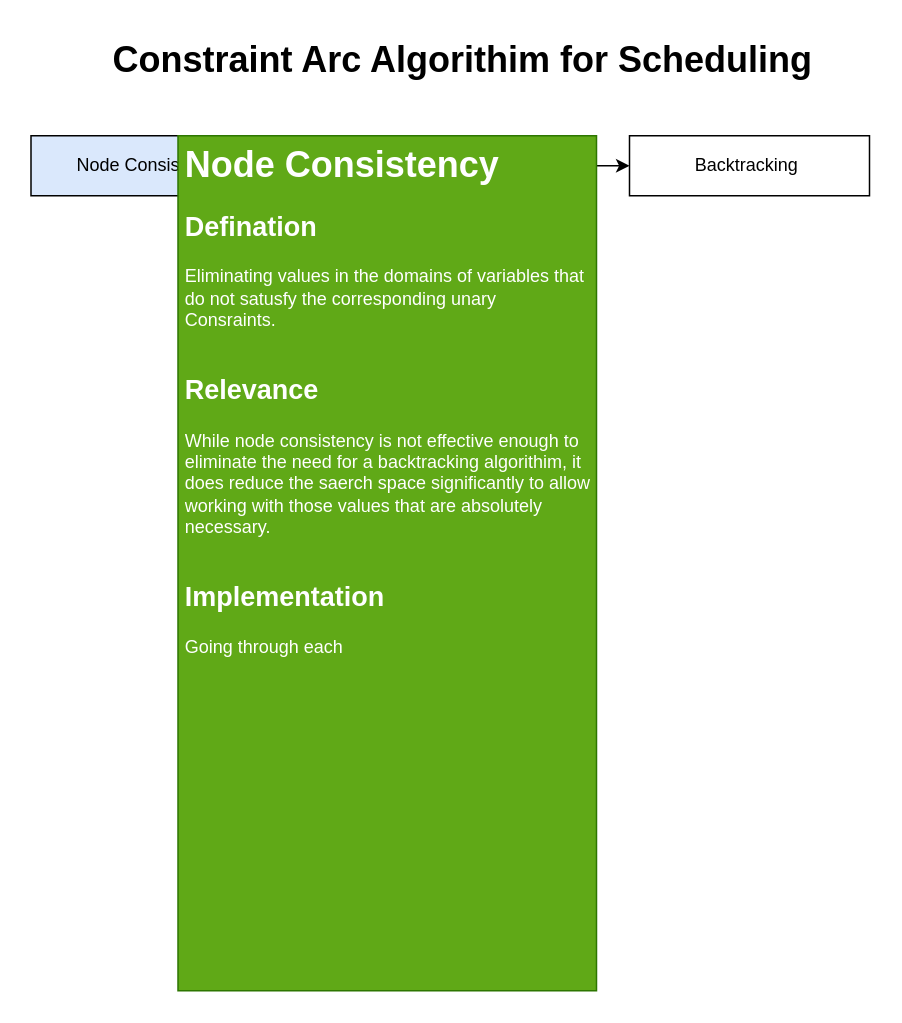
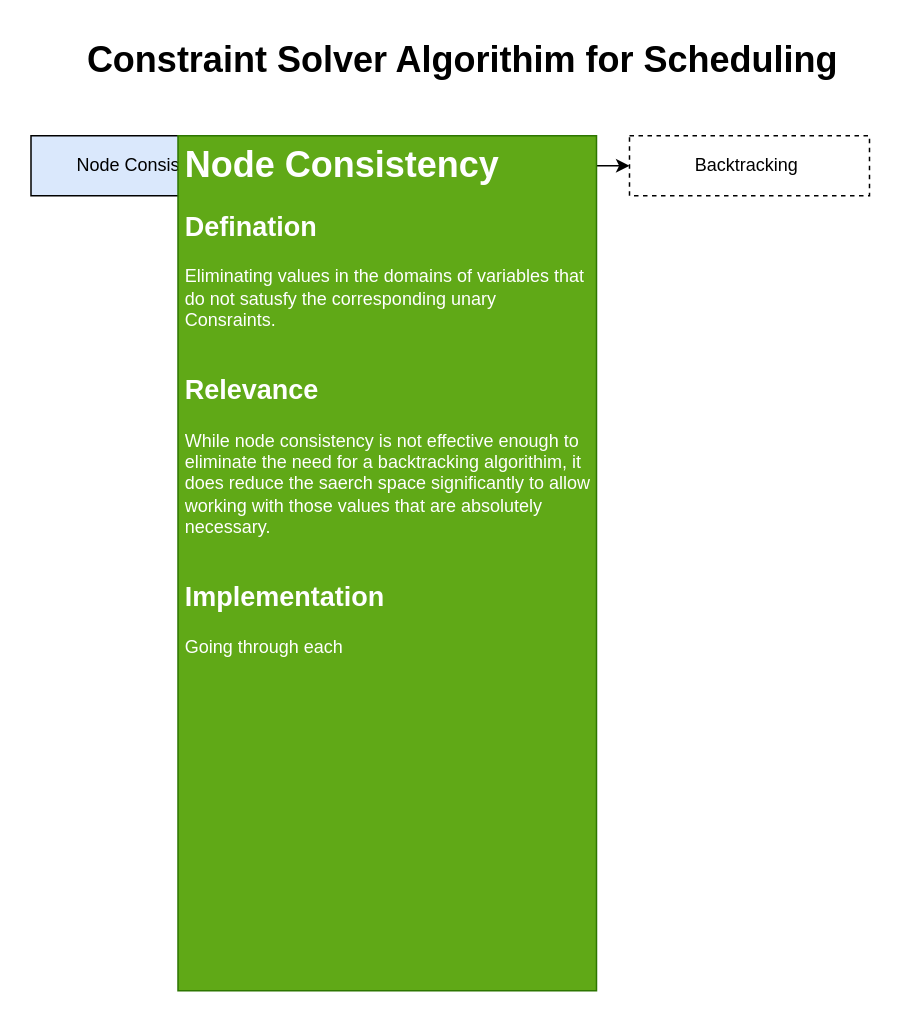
- <mxCell id="2" value="&lt;h1&gt;Constraint Arc Algorithim for Scheduling&lt;/h1&gt;" style="text;html=1;strokeColor=none;fillColor=none;align=center;verticalAlign=middle;whiteSpace=wrap;rounded=0;" parent="1" vertex="1"><mxGeometry x="48" y="20" width="520" height="40" as="geometry" /></mxCell>
+ <mxCell id="2" value="&lt;h1&gt;Constraint Solver Algorithim for Scheduling&lt;/h1&gt;" style="text;html=1;strokeColor=none;fillColor=none;align=center;verticalAlign=middle;whiteSpace=wrap;rounded=0;" parent="1" vertex="1"><mxGeometry x="48" y="20" width="520" height="40" as="geometry" /></mxCell>
- <mxCell id="7" value="Backtracking&amp;nbsp;" style="rounded=0;whiteSpace=wrap;html=1;" parent="1" vertex="1"><mxGeometry x="419" y="90" width="160" height="40" as="geometry" /></mxCell>
+ <mxCell id="7" value="Backtracking&amp;nbsp;" style="rounded=0;whiteSpace=wrap;html=1;dashed=1;" parent="1" vertex="1"><mxGeometry x="419" y="90" width="160" height="40" as="geometry" /></mxCell>
